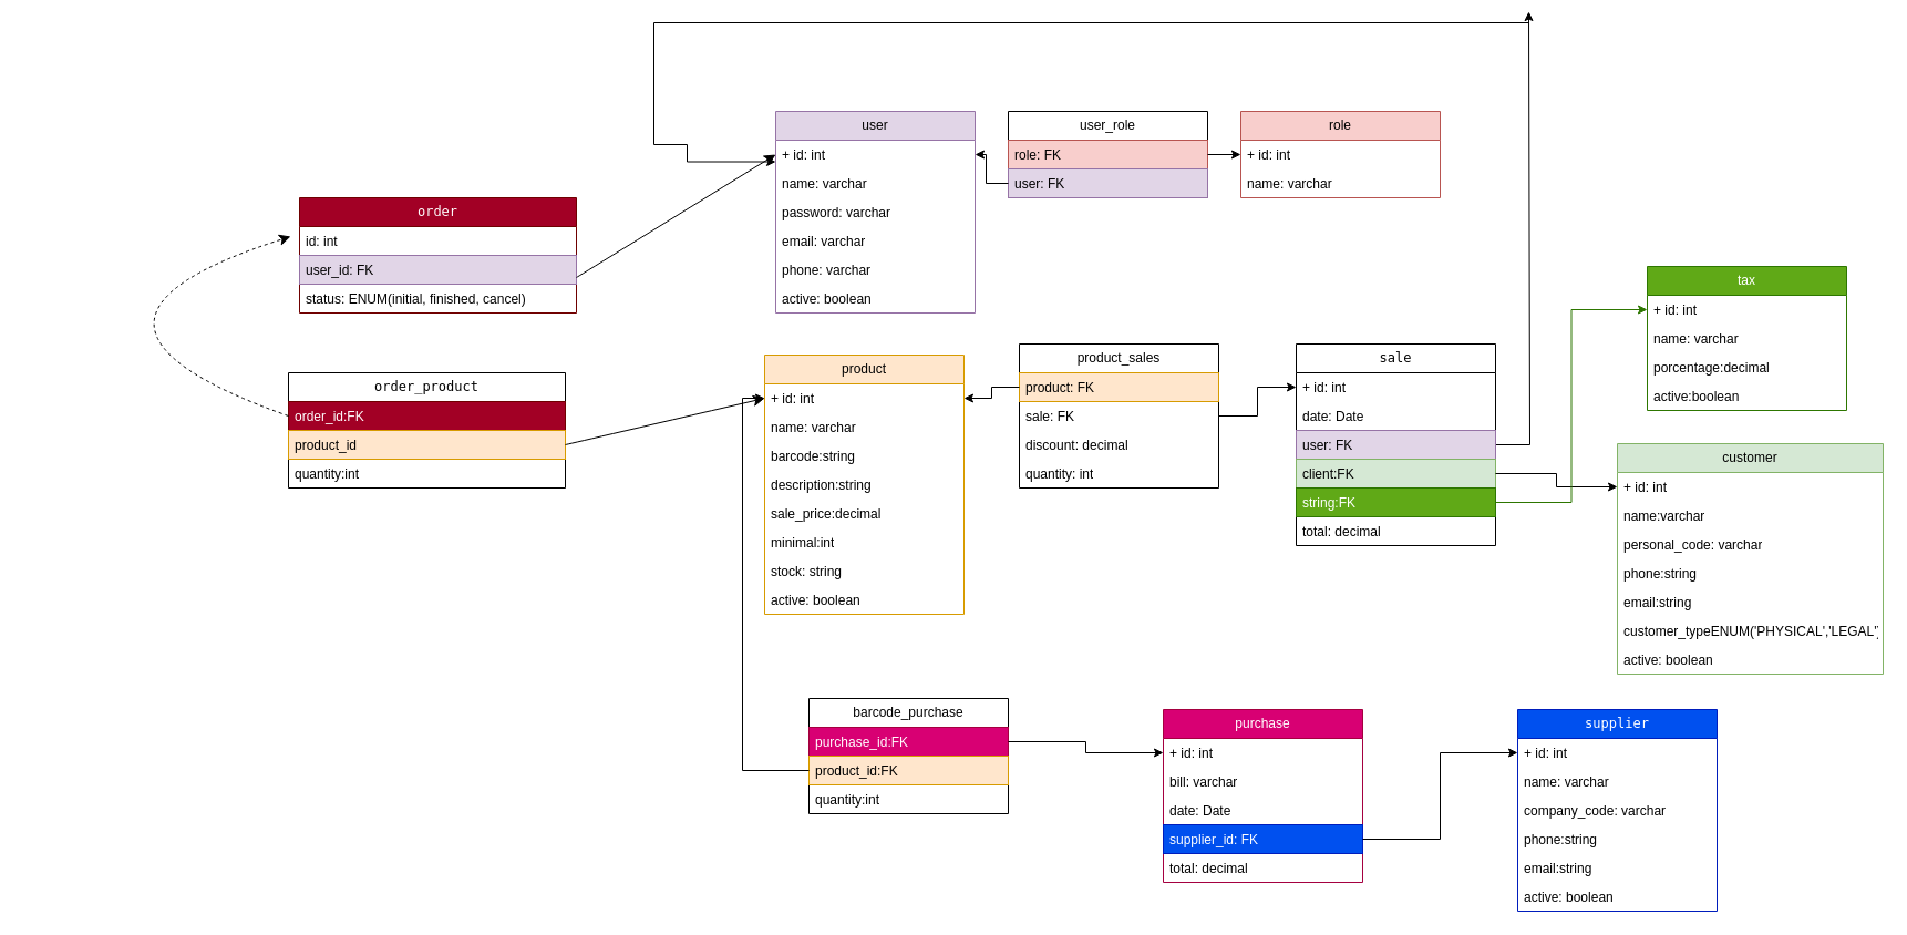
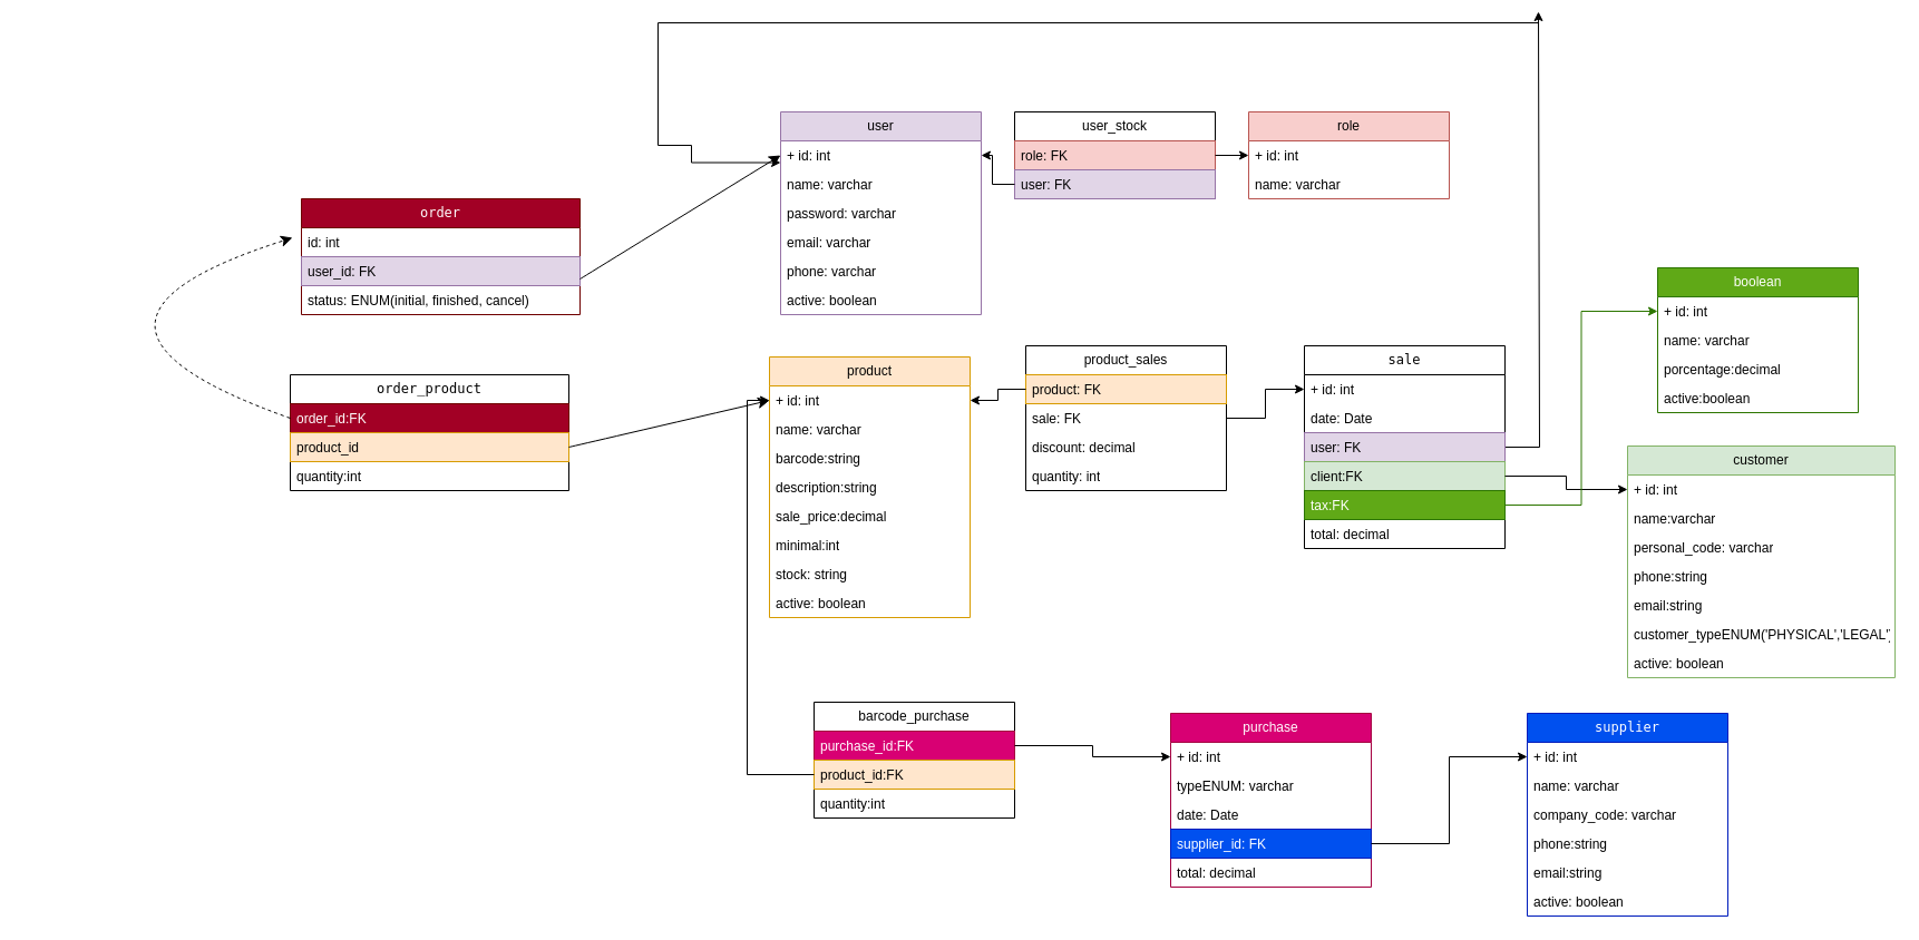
- <mxCell id="12" value="user_role" style="swimlane;fontStyle=0;childLayout=stackLayout;horizontal=1;startSize=26;fillColor=none;horizontalStack=0;resizeParent=1;resizeParentMax=0;resizeLast=0;collapsible=1;marginBottom=0;whiteSpace=wrap;html=1;" parent="1" vertex="1"><mxGeometry x="910" y="100" width="180" height="78" as="geometry" /></mxCell>
+ <mxCell id="12" value="user_stock" style="swimlane;fontStyle=0;childLayout=stackLayout;horizontal=1;startSize=26;fillColor=none;horizontalStack=0;resizeParent=1;resizeParentMax=0;resizeLast=0;collapsible=1;marginBottom=0;whiteSpace=wrap;html=1;" parent="1" vertex="1"><mxGeometry x="910" y="100" width="180" height="78" as="geometry" /></mxCell>
- <mxCell id="58" value="tax" style="swimlane;fontStyle=0;childLayout=stackLayout;horizontal=1;startSize=26;fillColor=#60a917;horizontalStack=0;resizeParent=1;resizeParentMax=0;resizeLast=0;collapsible=1;marginBottom=0;whiteSpace=wrap;html=1;fontColor=#ffffff;strokeColor=#2D7600;" parent="1" vertex="1"><mxGeometry x="1487" y="240" width="180" height="130" as="geometry" /></mxCell>
+ <mxCell id="58" value="boolean" style="swimlane;fontStyle=0;childLayout=stackLayout;horizontal=1;startSize=26;fillColor=#60a917;horizontalStack=0;resizeParent=1;resizeParentMax=0;resizeLast=0;collapsible=1;marginBottom=0;whiteSpace=wrap;html=1;fontColor=#ffffff;strokeColor=#2D7600;" parent="1" vertex="1"><mxGeometry x="1487" y="240" width="180" height="130" as="geometry" /></mxCell>
- <mxCell id="39" value="string:FK" style="text;strokeColor=#2D7600;fillColor=#60a917;align=left;verticalAlign=top;spacingLeft=4;spacingRight=4;overflow=hidden;rotatable=0;points=[[0,0.5],[1,0.5]];portConstraint=eastwest;whiteSpace=wrap;html=1;fontColor=#ffffff;" parent="33" vertex="1"><mxGeometry y="130" width="180" height="26" as="geometry" /></mxCell>
+ <mxCell id="39" value="tax:FK" style="text;strokeColor=#2D7600;fillColor=#60a917;align=left;verticalAlign=top;spacingLeft=4;spacingRight=4;overflow=hidden;rotatable=0;points=[[0,0.5],[1,0.5]];portConstraint=eastwest;whiteSpace=wrap;html=1;fontColor=#ffffff;" parent="33" vertex="1"><mxGeometry y="130" width="180" height="26" as="geometry" /></mxCell>
- <mxCell id="66" value="bill: varchar" style="text;strokeColor=none;fillColor=none;align=left;verticalAlign=top;spacingLeft=4;spacingRight=4;overflow=hidden;rotatable=0;points=[[0,0.5],[1,0.5]];portConstraint=eastwest;whiteSpace=wrap;html=1;" parent="64" vertex="1"><mxGeometry y="52" width="180" height="26" as="geometry" /></mxCell>
+ <mxCell id="66" value="typeENUM: varchar" style="text;strokeColor=none;fillColor=none;align=left;verticalAlign=top;spacingLeft=4;spacingRight=4;overflow=hidden;rotatable=0;points=[[0,0.5],[1,0.5]];portConstraint=eastwest;whiteSpace=wrap;html=1;" parent="64" vertex="1"><mxGeometry y="52" width="180" height="26" as="geometry" /></mxCell>
